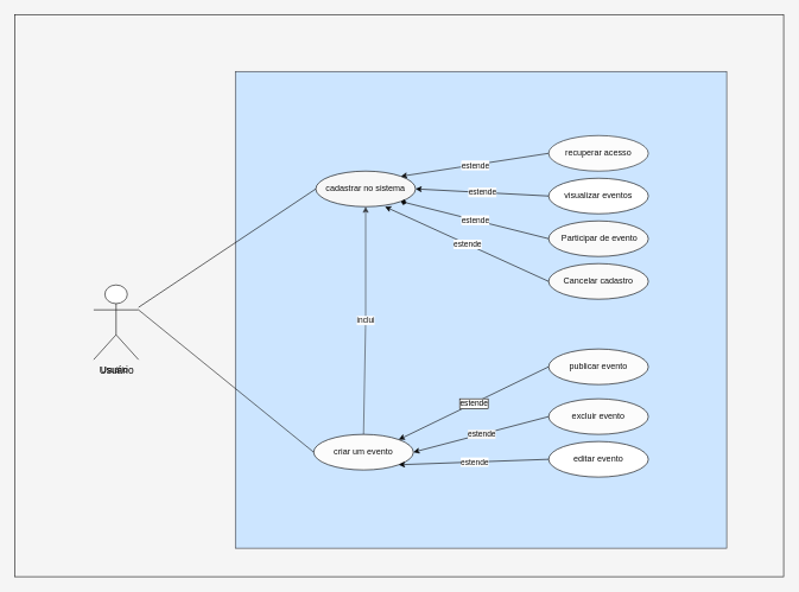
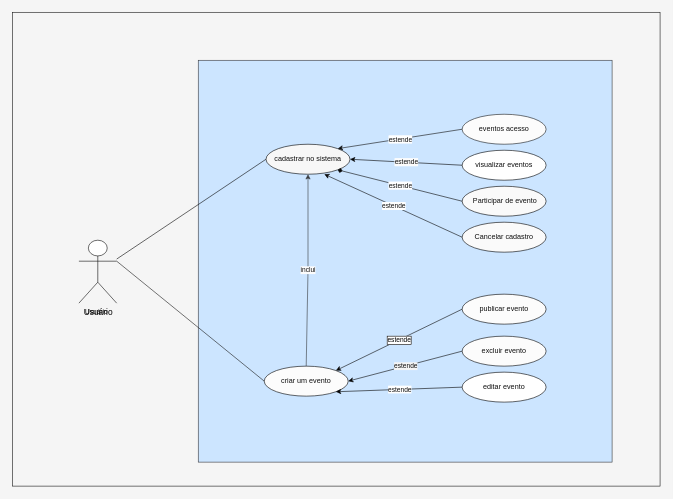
- <mxCell id="18" value="recuperar acesso" style="ellipse;whiteSpace=wrap;html=1;fontColor=#0F0F0F;fillColor=#FCFCFC;strokeColor=#1C1C1C;" parent="1" vertex="1"><mxGeometry x="770" y="190" width="140" height="50" as="geometry" /></mxCell>
+ <mxCell id="18" value="eventos acesso" style="ellipse;whiteSpace=wrap;html=1;fontColor=#0F0F0F;fillColor=#FCFCFC;strokeColor=#1C1C1C;" parent="1" vertex="1"><mxGeometry x="770" y="190" width="140" height="50" as="geometry" /></mxCell>
